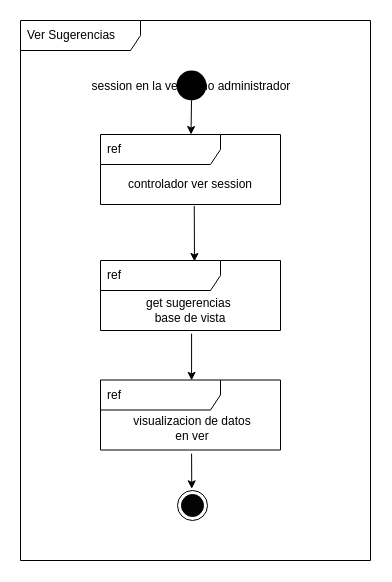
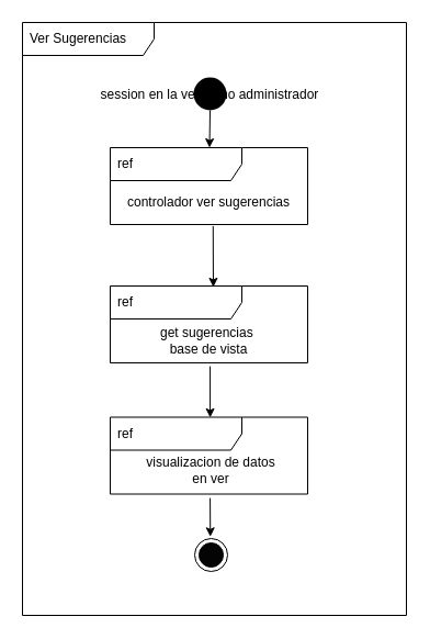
- <mxCell id="8" value="controlador ver session" style="text;html=1;strokeColor=none;fillColor=none;align=center;verticalAlign=middle;whiteSpace=wrap;rounded=0;" vertex="1" parent="1"><mxGeometry x="110" y="169" width="160" height="30" as="geometry" /></mxCell>
+ <mxCell id="8" value="controlador ver sugerencias" style="text;html=1;strokeColor=none;fillColor=none;align=center;verticalAlign=middle;whiteSpace=wrap;rounded=0;" vertex="1" parent="1"><mxGeometry x="110" y="169" width="160" height="30" as="geometry" /></mxCell>
